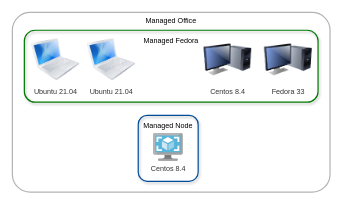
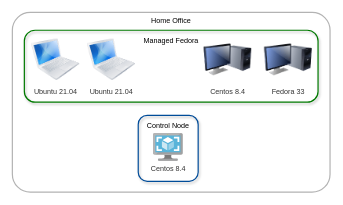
- <mxCell id="2" value="Managed Office" style="rounded=1;arcSize=10;dashed=0;fillColor=none;gradientColor=none;strokeWidth=2;verticalAlign=top;strokeColor=#B3B3B3;fontColor=#000000;" parent="1" vertex="1"><mxGeometry x="20" y="20" width="530" height="300" as="geometry" /></mxCell>
+ <mxCell id="2" value="Home Office" style="rounded=1;arcSize=10;dashed=0;fillColor=none;gradientColor=none;strokeWidth=2;verticalAlign=top;strokeColor=#B3B3B3;fontColor=#000000;" parent="1" vertex="1"><mxGeometry x="20" y="20" width="530" height="300" as="geometry" /></mxCell>
- <mxCell id="4" value="&lt;font color=&quot;#000000&quot;&gt;Managed Node&lt;/font&gt;" style="outlineConnect=0;gradientColor=none;html=1;whiteSpace=wrap;fontSize=12;fontStyle=0;fillColor=none;verticalAlign=top;align=center;fontColor=#FF9900;dashed=0;spacingTop=3;strokeColor=#004C99;rounded=1;glass=0;shadow=1;strokeWidth=2;" parent="1" vertex="1"><mxGeometry x="230" y="192" width="100" height="110" as="geometry" /></mxCell>
+ <mxCell id="4" value="&lt;font color=&quot;#000000&quot;&gt;Control Node&lt;/font&gt;" style="outlineConnect=0;gradientColor=none;html=1;whiteSpace=wrap;fontSize=12;fontStyle=0;fillColor=none;verticalAlign=top;align=center;fontColor=#FF9900;dashed=0;spacingTop=3;strokeColor=#004C99;rounded=1;glass=0;shadow=1;strokeWidth=2;" parent="1" vertex="1"><mxGeometry x="230" y="192" width="100" height="110" as="geometry" /></mxCell>
